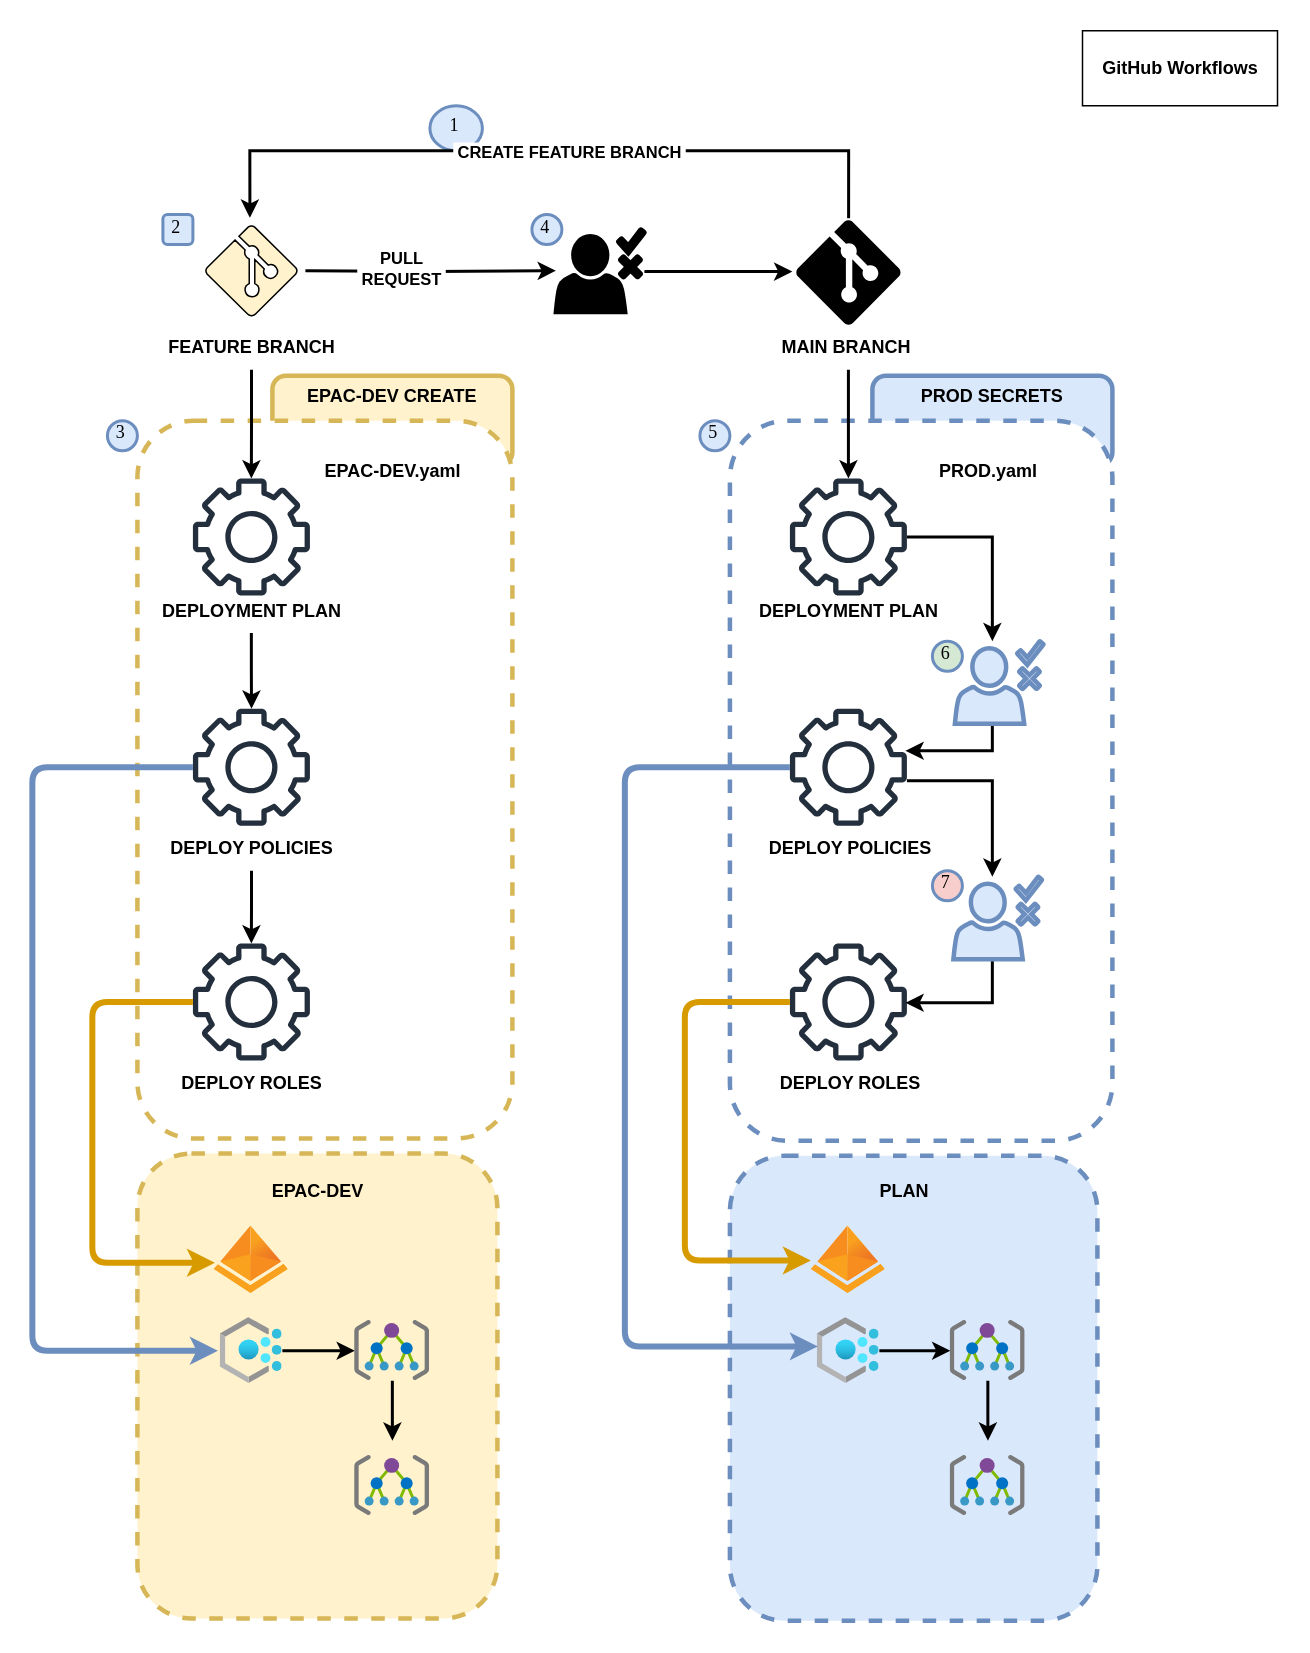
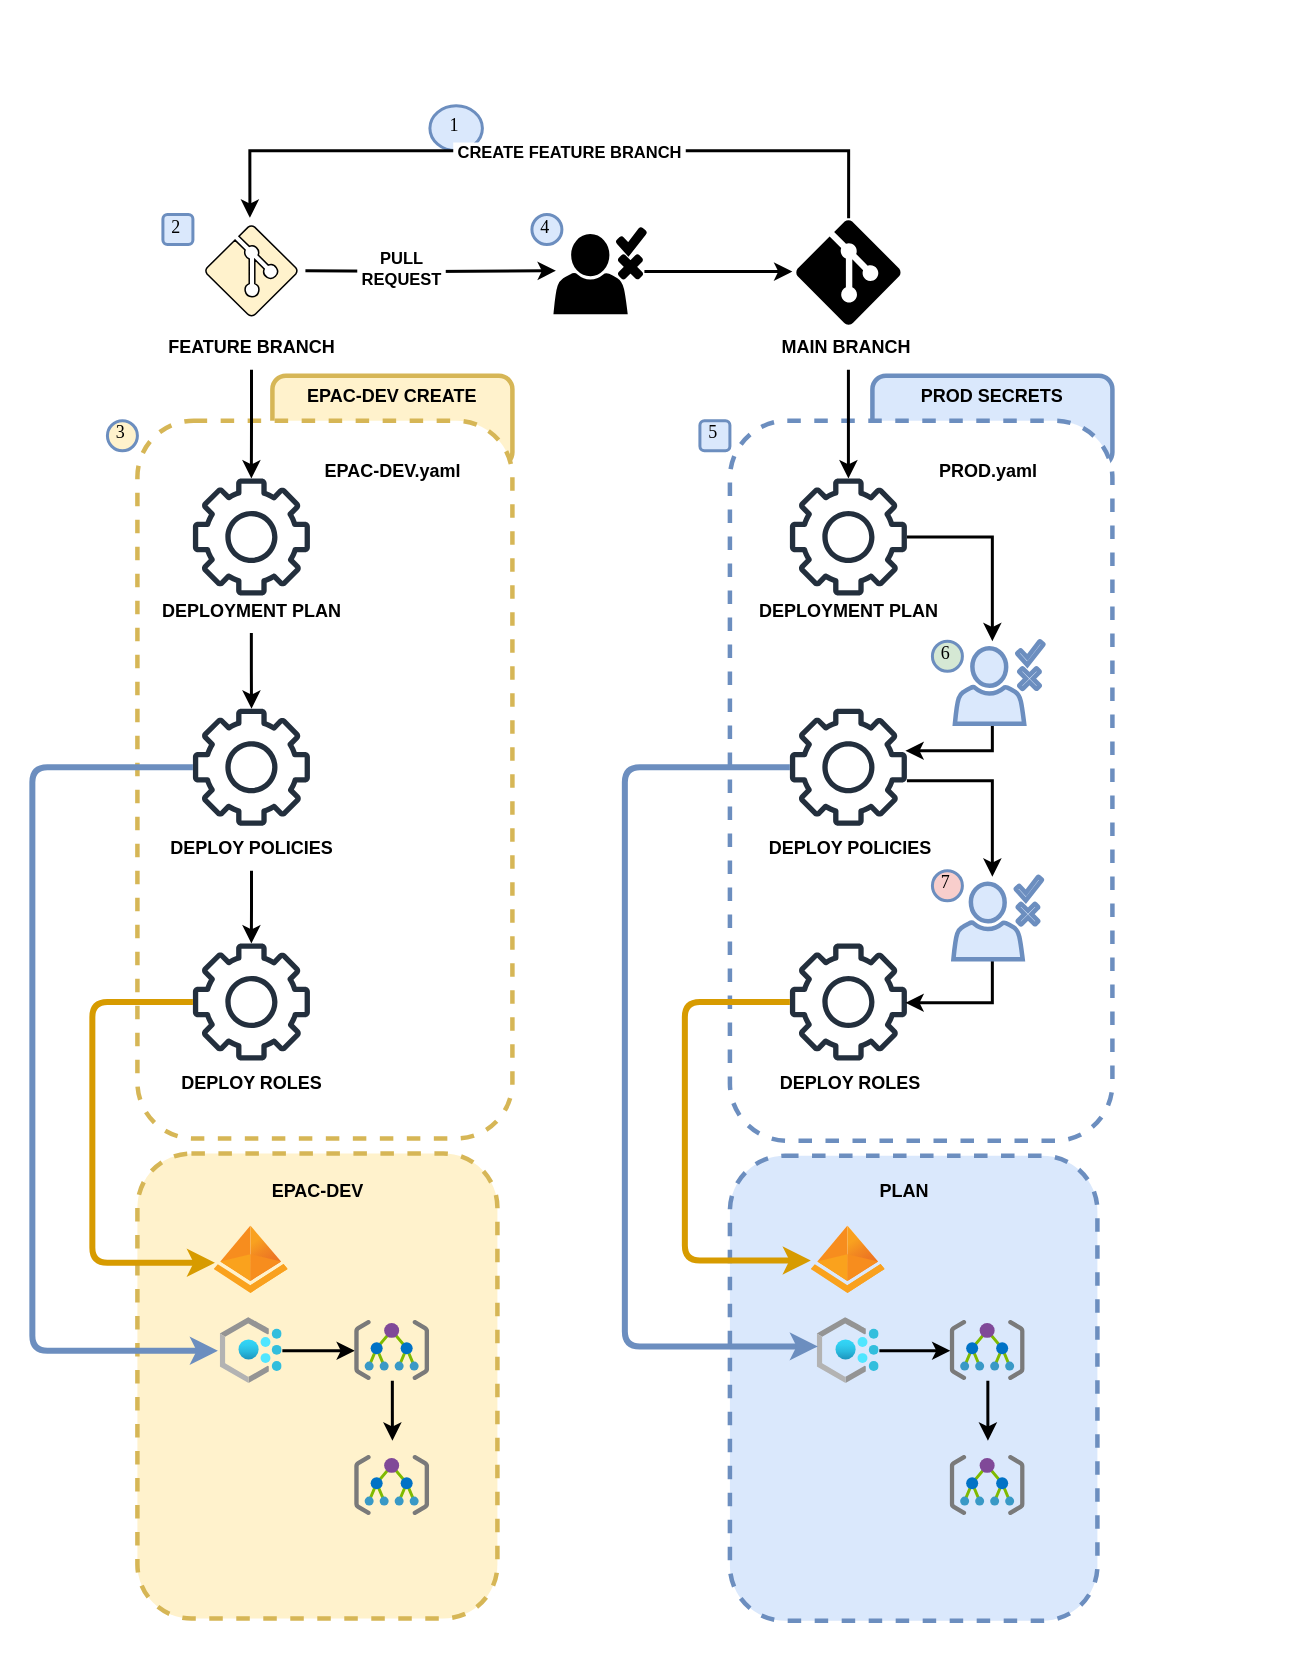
- <mxCell id="46" value="&lt;p&gt;&lt;b&gt;GitHub Workflows&lt;/b&gt;&lt;/p&gt;" style="text;html=1;align=center;verticalAlign=middle;resizable=0;points=[];autosize=1;strokeColor=#000000;fillColor=none;labelBackgroundColor=default;" parent="1" vertex="1"><mxGeometry x="721" y="20" width="130" height="50" as="geometry" /></mxCell>
- <mxCell id="24" value="3" style="ellipse;whiteSpace=wrap;html=1;aspect=fixed;strokeWidth=2;fontFamily=Tahoma;spacingBottom=4;spacingRight=2;strokeColor=#6c8ebf;fillColor=#dae8fc;align=center;" parent="1" vertex="1"><mxGeometry x="70.94" y="280" width="20" height="20" as="geometry" /></mxCell>
+ <mxCell id="24" value="3" style="ellipse;whiteSpace=wrap;html=1;aspect=fixed;strokeWidth=2;fontFamily=Tahoma;spacingBottom=4;spacingRight=2;strokeColor=#6c8ebf;fillColor=#fff2cc;align=center;" parent="1" vertex="1"><mxGeometry x="70.94" y="280" width="20" height="20" as="geometry" /></mxCell>
- <mxCell id="42" value="5" style="ellipse;whiteSpace=wrap;html=1;aspect=fixed;strokeWidth=2;fontFamily=Tahoma;spacingBottom=4;spacingRight=2;strokeColor=#6c8ebf;fillColor=#dae8fc;" parent="1" vertex="1"><mxGeometry x="465.94" y="280" width="20" height="20" as="geometry" /></mxCell>
+ <mxCell id="42" value="5" style="whiteSpace=wrap;html=1;aspect=fixed;strokeWidth=2;fontFamily=Tahoma;spacingBottom=4;spacingRight=2;strokeColor=#6c8ebf;fillColor=#dae8fc;rounded=1;" parent="1" vertex="1"><mxGeometry x="465.94" y="280" width="20" height="20" as="geometry" /></mxCell>
